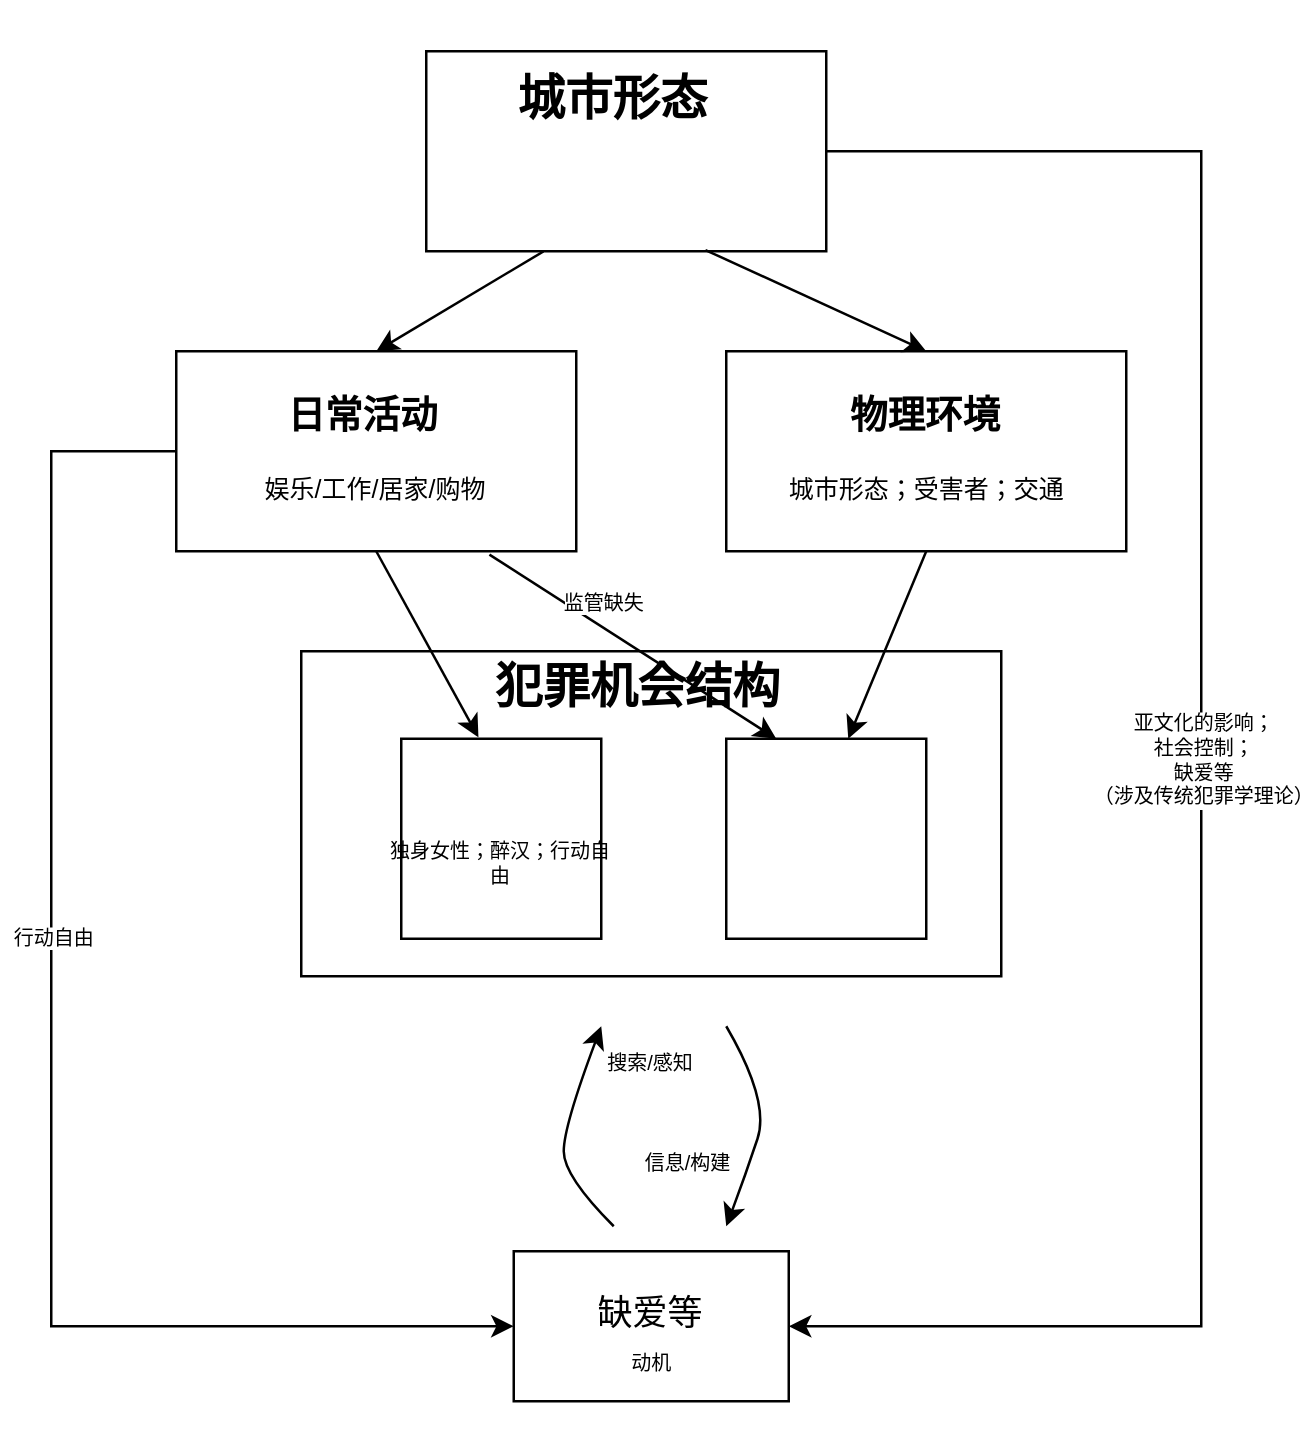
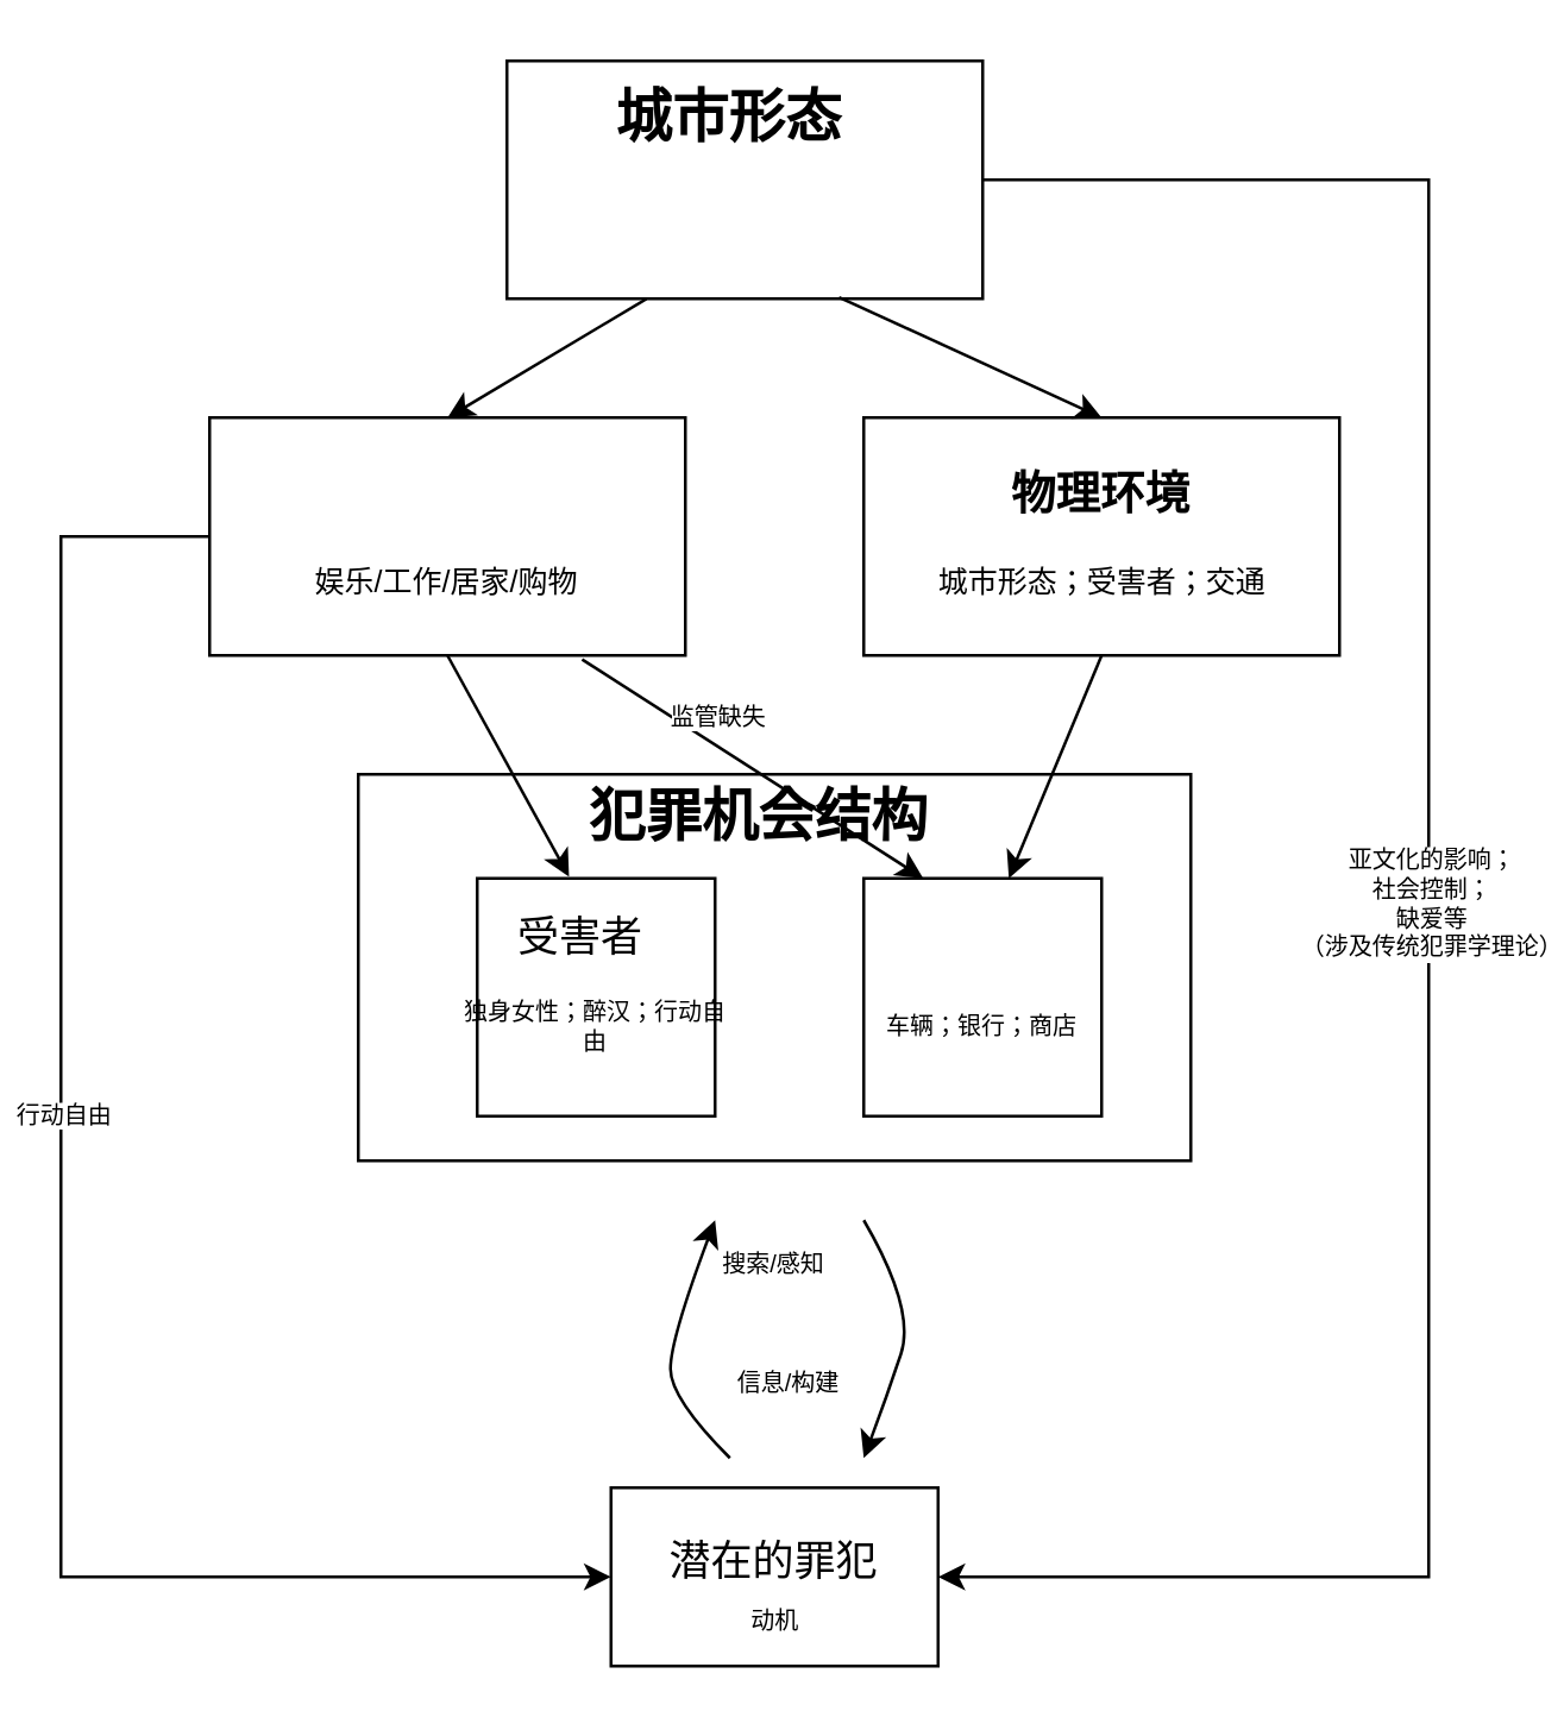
- <mxCell id="15" value="日常活动" style="text;html=1;strokeColor=none;fillColor=none;align=center;verticalAlign=middle;whiteSpace=wrap;rounded=0;fontSize=15;fontStyle=1" parent="13" vertex="1"><mxGeometry x="25" y="10" width="100" height="30" as="geometry" /></mxCell>
+ <mxCell id="18" value="受害者" style="text;html=1;strokeColor=none;fillColor=none;align=center;verticalAlign=middle;whiteSpace=wrap;rounded=0;fontSize=14;" parent="2" vertex="1"><mxGeometry x="145" y="280" width="60" height="30" as="geometry" /></mxCell>
+ <mxCell id="20" value="车辆；银行；商店" style="text;html=1;strokeColor=none;fillColor=none;align=center;verticalAlign=middle;whiteSpace=wrap;rounded=0;fontSize=8;" parent="2" vertex="1"><mxGeometry x="270" y="310" width="80" height="30" as="geometry" /></mxCell>
- <mxCell id="36" value="信息/构建" style="text;html=1;strokeColor=none;fillColor=none;align=center;verticalAlign=middle;whiteSpace=wrap;rounded=0;fontSize=8;" parent="2" vertex="1"><mxGeometry x="225" y="430" width="60" height="30" as="geometry" /></mxCell>
+ <mxCell id="36" value="信息/构建" style="text;html=1;strokeColor=none;fillColor=none;align=center;verticalAlign=middle;whiteSpace=wrap;rounded=0;fontSize=8;" parent="2" vertex="1"><mxGeometry x="215" y="430" width="60" height="30" as="geometry" /></mxCell>
- <mxCell id="21" value="缺爱等" style="text;html=1;strokeColor=none;fillColor=none;align=center;verticalAlign=middle;whiteSpace=wrap;rounded=0;fontSize=14;" parent="2" vertex="1"><mxGeometry x="200" y="490" width="80" height="30" as="geometry" /></mxCell>
+ <mxCell id="21" value="潜在的罪犯" style="text;html=1;strokeColor=none;fillColor=none;align=center;verticalAlign=middle;whiteSpace=wrap;rounded=0;fontSize=14;" parent="2" vertex="1"><mxGeometry x="200" y="490" width="80" height="30" as="geometry" /></mxCell>
